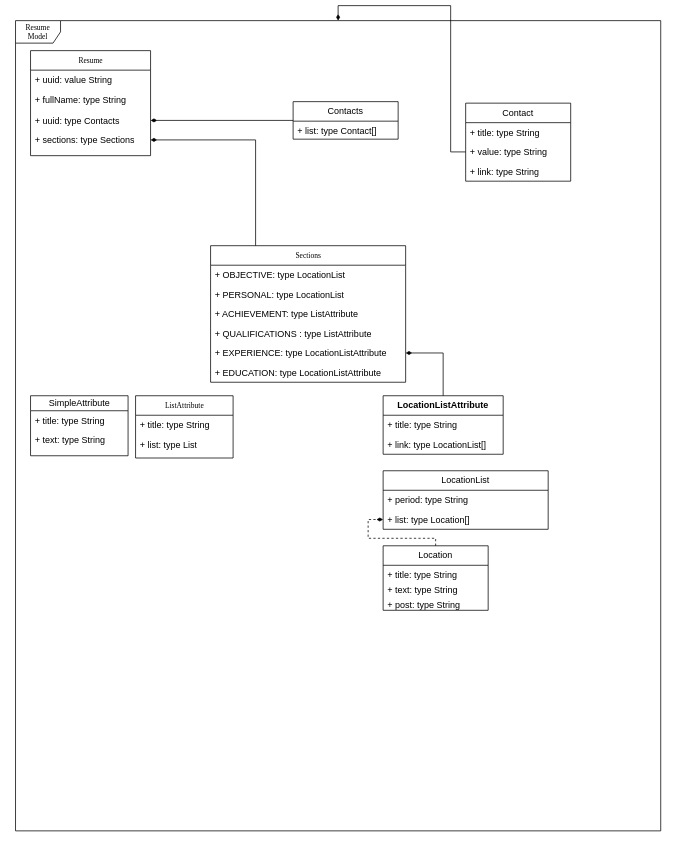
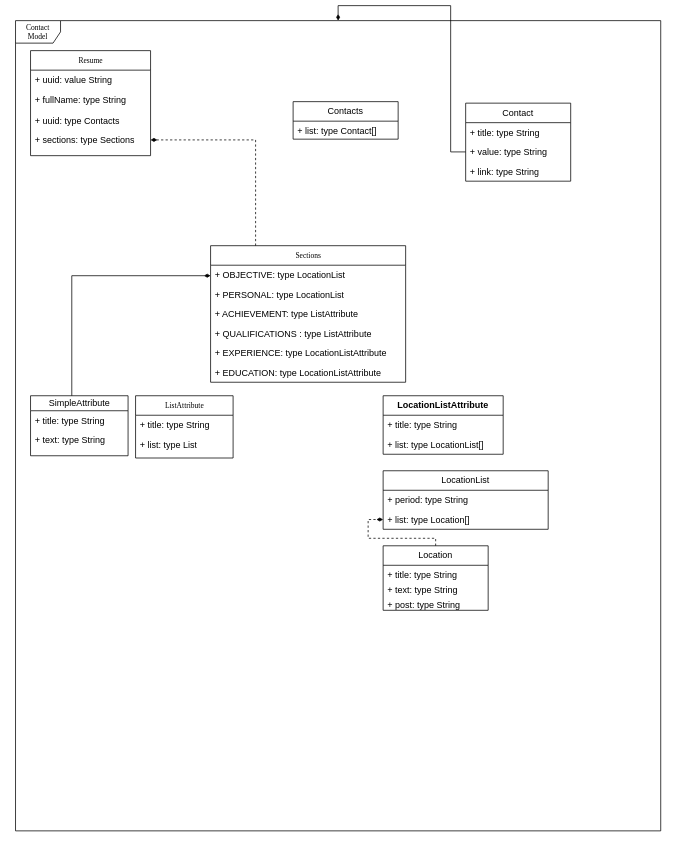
- <mxCell id="2" value="Resume Model" style="shape=umlFrame;whiteSpace=wrap;html=1;rounded=0;shadow=0;comic=0;labelBackgroundColor=none;strokeWidth=1;fontFamily=Verdana;fontSize=10;align=center;" parent="1" vertex="1"><mxGeometry x="20" width="860" height="1080" as="geometry" y="20" /></mxCell>
+ <mxCell id="2" value="Contact Model" style="shape=umlFrame;whiteSpace=wrap;html=1;rounded=0;shadow=0;comic=0;labelBackgroundColor=none;strokeWidth=1;fontFamily=Verdana;fontSize=10;align=center;" parent="1" vertex="1"><mxGeometry x="20" width="860" height="1080" as="geometry" y="20" /></mxCell>
- <mxCell id="39" style="edgeStyle=orthogonalEdgeStyle;rounded=0;orthogonalLoop=1;jettySize=auto;html=1;endArrow=diamondThin;endFill=1;" edge="1" parent="1" source="40" target="6"><mxGeometry relative="1" as="geometry" /></mxCell>
- <mxCell id="12" style="edgeStyle=orthogonalEdgeStyle;rounded=0;orthogonalLoop=1;jettySize=auto;html=1;endArrow=diamondThin;endFill=1;" edge="1" parent="1" source="13" target="7"><mxGeometry relative="1" as="geometry"><Array as="points"><mxPoint x="340" y="179" /></Array></mxGeometry></mxCell>
+ <mxCell id="12" style="edgeStyle=orthogonalEdgeStyle;rounded=0;orthogonalLoop=1;jettySize=auto;html=1;endArrow=diamondThin;endFill=1;dashed=1;" edge="1" parent="1" source="13" target="7"><mxGeometry relative="1" as="geometry"><Array as="points"><mxPoint x="340" y="179" /></Array></mxGeometry></mxCell>
+ <mxCell id="8" value="" style="edgeStyle=orthogonalEdgeStyle;rounded=0;orthogonalLoop=1;jettySize=auto;html=1;endArrow=diamondThin;endFill=1;" edge="1" parent="1" source="9" target="14"><mxGeometry relative="1" as="geometry"><Array as="points"><mxPoint x="95" y="360" /></Array></mxGeometry></mxCell>
- <mxCell id="31" style="edgeStyle=orthogonalEdgeStyle;rounded=0;orthogonalLoop=1;jettySize=auto;html=1;endArrow=diamondThin;endFill=1;" edge="1" parent="1" source="32" target="18"><mxGeometry relative="1" as="geometry" /></mxCell>
- <mxCell id="34" value="+ link: type LocationList[]" style="text;strokeColor=none;fillColor=none;align=left;verticalAlign=top;spacingLeft=4;spacingRight=4;overflow=hidden;rotatable=0;points=[[0,0.5],[1,0.5]];portConstraint=eastwest;whiteSpace=wrap;html=1;" vertex="1" parent="32"><mxGeometry y="52" width="160" height="26" as="geometry" /></mxCell>
+ <mxCell id="34" value="+ list: type LocationList[]" style="text;strokeColor=none;fillColor=none;align=left;verticalAlign=top;spacingLeft=4;spacingRight=4;overflow=hidden;rotatable=0;points=[[0,0.5],[1,0.5]];portConstraint=eastwest;whiteSpace=wrap;html=1;" vertex="1" parent="32"><mxGeometry y="52" width="160" height="26" as="geometry" /></mxCell>
